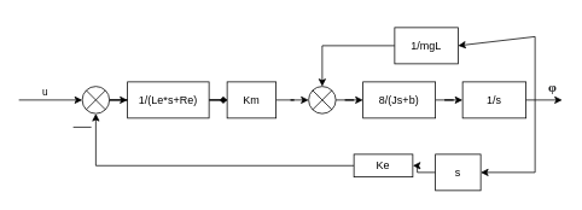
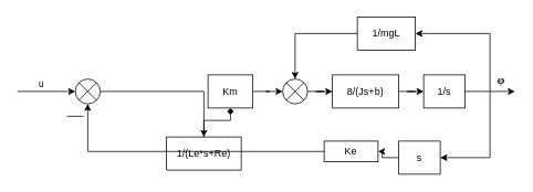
- <mxCell id="19" value="1/mgL" style="rounded=0;whiteSpace=wrap;html=1;" vertex="1" parent="2"><mxGeometry x="415" y="10" width="70" height="40" as="geometry" /></mxCell>
+ <mxCell id="19" value="1/mgL" style="rounded=0;whiteSpace=wrap;html=1;" vertex="1" parent="2"><mxGeometry x="410" width="70" height="40" as="geometry" /></mxCell>
- <mxCell id="4" value="1/(Le*s+Re)" style="rounded=0;whiteSpace=wrap;html=1;" vertex="1" parent="2"><mxGeometry x="120" y="70" width="90" height="40" as="geometry" /></mxCell>
+ <mxCell id="4" value="1/(Le*s+Re)" style="rounded=0;whiteSpace=wrap;html=1;" vertex="1" parent="2"><mxGeometry x="180" y="145" width="90" height="40" as="geometry" /></mxCell>
- <mxCell id="15" value="1/s" style="rounded=0;whiteSpace=wrap;html=1;" vertex="1" parent="2"><mxGeometry x="490" y="70" width="70" height="40" as="geometry" /></mxCell>
+ <mxCell id="15" value="1/s" style="rounded=0;whiteSpace=wrap;html=1;" vertex="1" parent="2"><mxGeometry x="490" y="70" width="50" height="40" as="geometry" /></mxCell>
